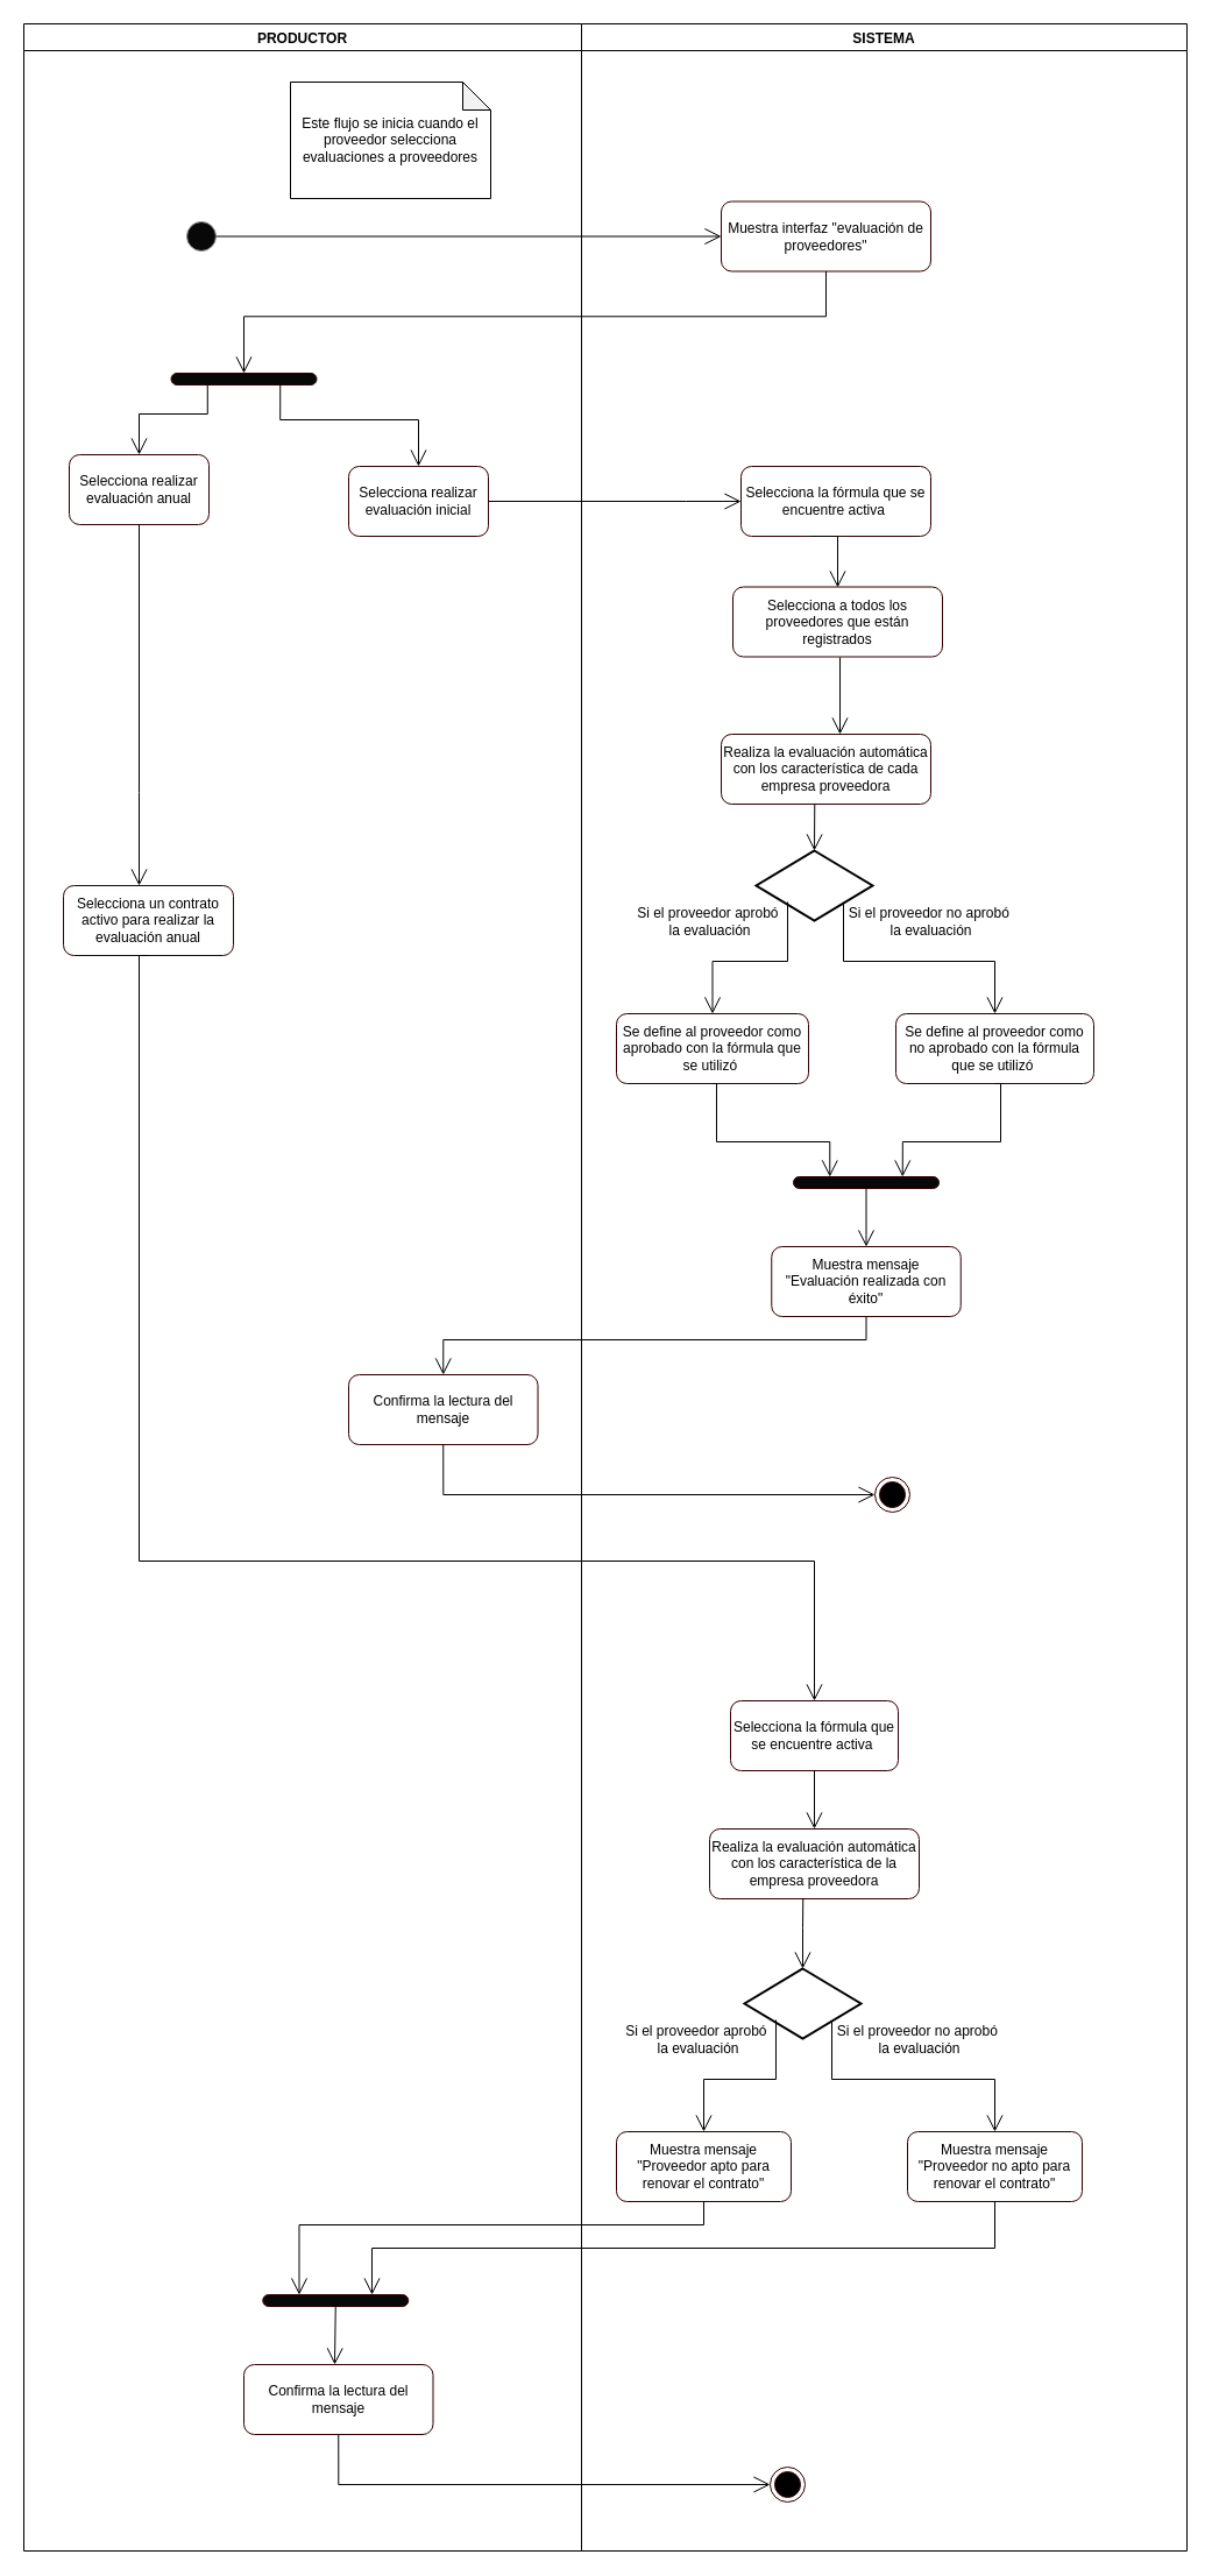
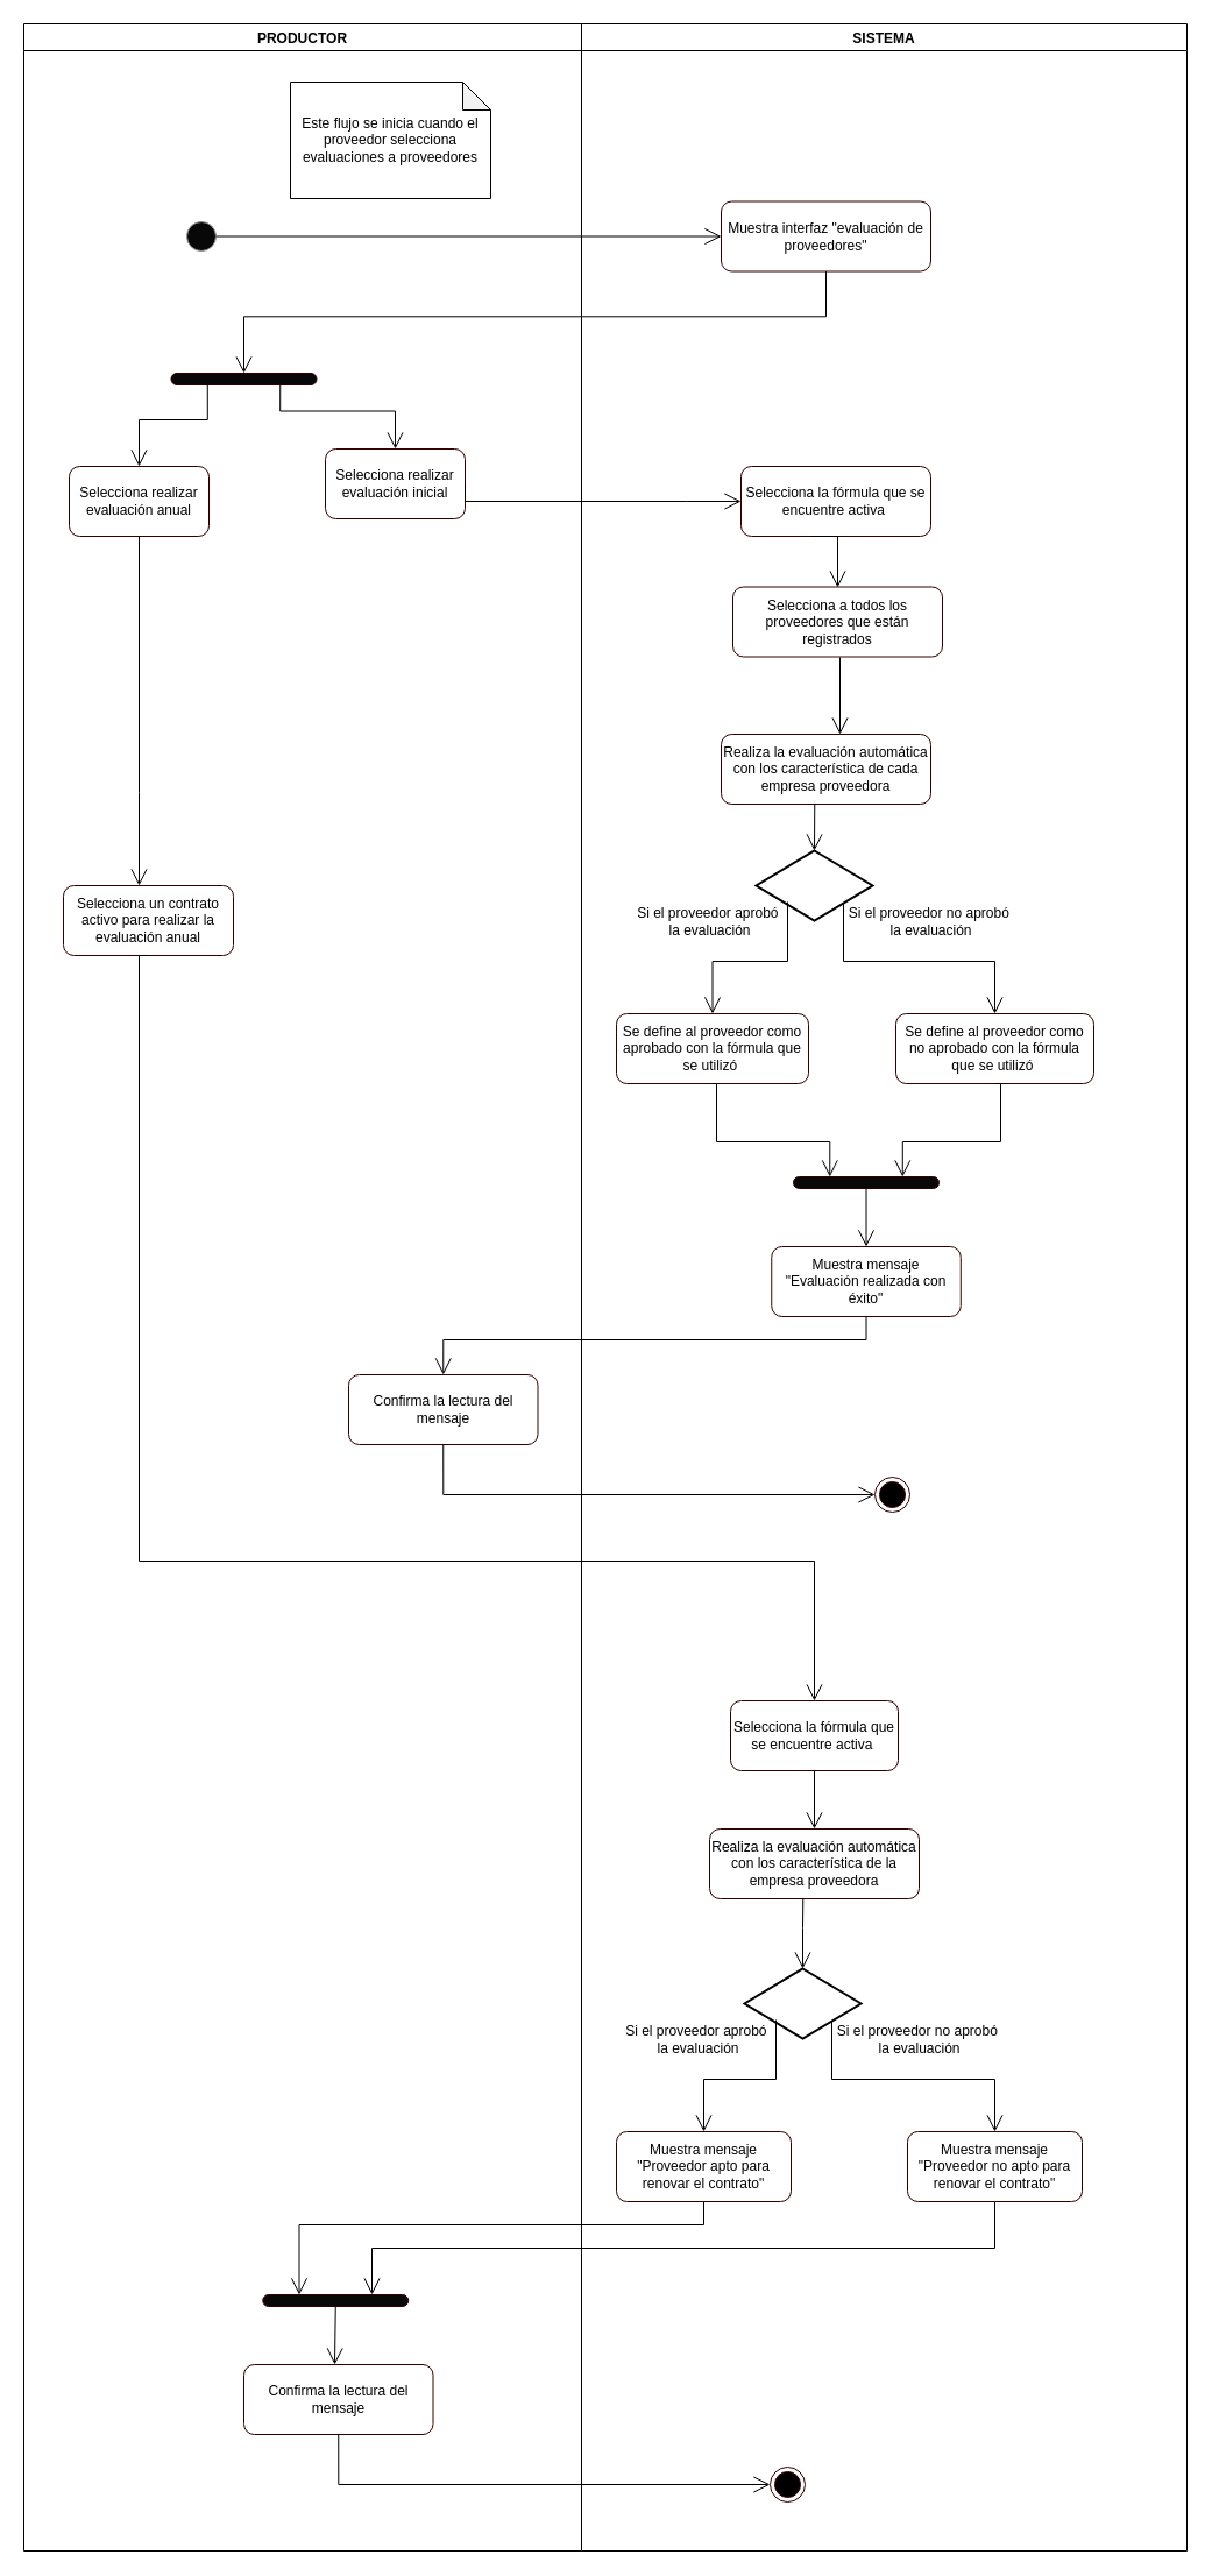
- <mxCell id="9" value="Selecciona realizar evaluación anual" style="rounded=1;whiteSpace=wrap;html=1;strokeColor=#330000;fillColor=#FFFFFF;gradientColor=none;" parent="6" vertex="1"><mxGeometry x="10" y="70" width="120" height="60" as="geometry" /></mxCell>
+ <mxCell id="9" value="Selecciona realizar evaluación anual" style="rounded=1;whiteSpace=wrap;html=1;strokeColor=#330000;fillColor=#FFFFFF;gradientColor=none;" parent="6" vertex="1"><mxGeometry x="10" y="80" width="120" height="60" as="geometry" /></mxCell>
- <mxCell id="11" value="Selecciona realizar evaluación inicial" style="rounded=1;whiteSpace=wrap;html=1;strokeColor=#330000;fillColor=#FFFFFF;gradientColor=none;" parent="6" vertex="1"><mxGeometry x="250" y="80" width="120" height="60" as="geometry" /></mxCell>
+ <mxCell id="11" value="Selecciona realizar evaluación inicial" style="rounded=1;whiteSpace=wrap;html=1;strokeColor=#330000;fillColor=#FFFFFF;gradientColor=none;" parent="6" vertex="1"><mxGeometry x="230" y="65" width="120" height="60" as="geometry" /></mxCell>
